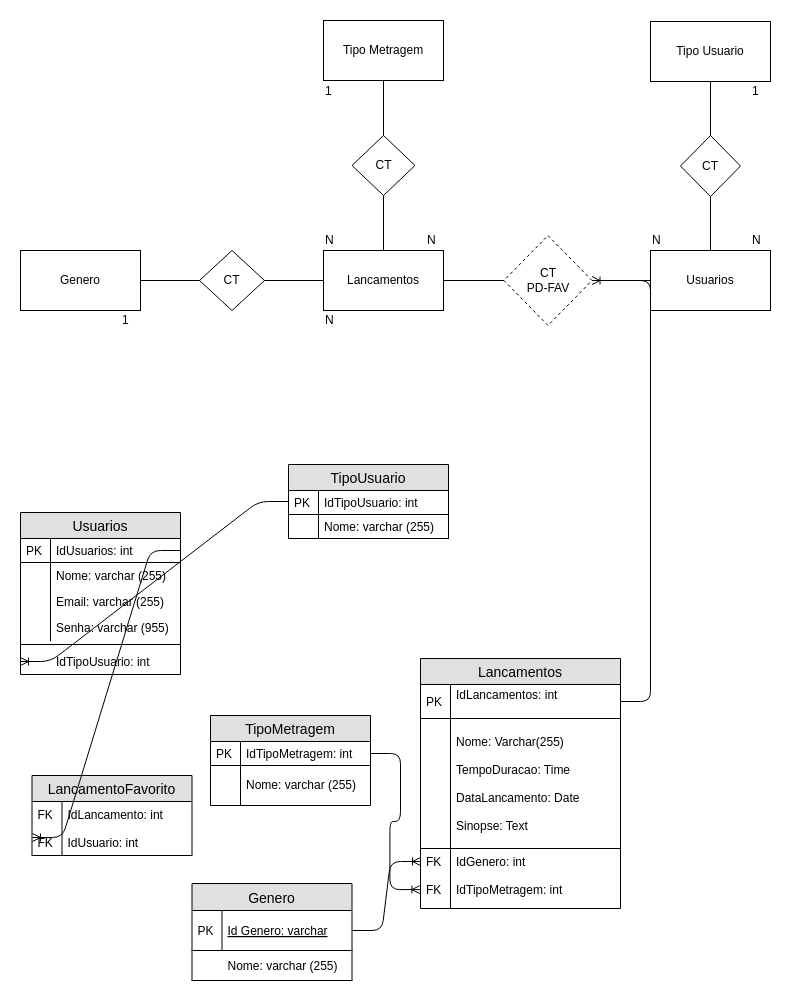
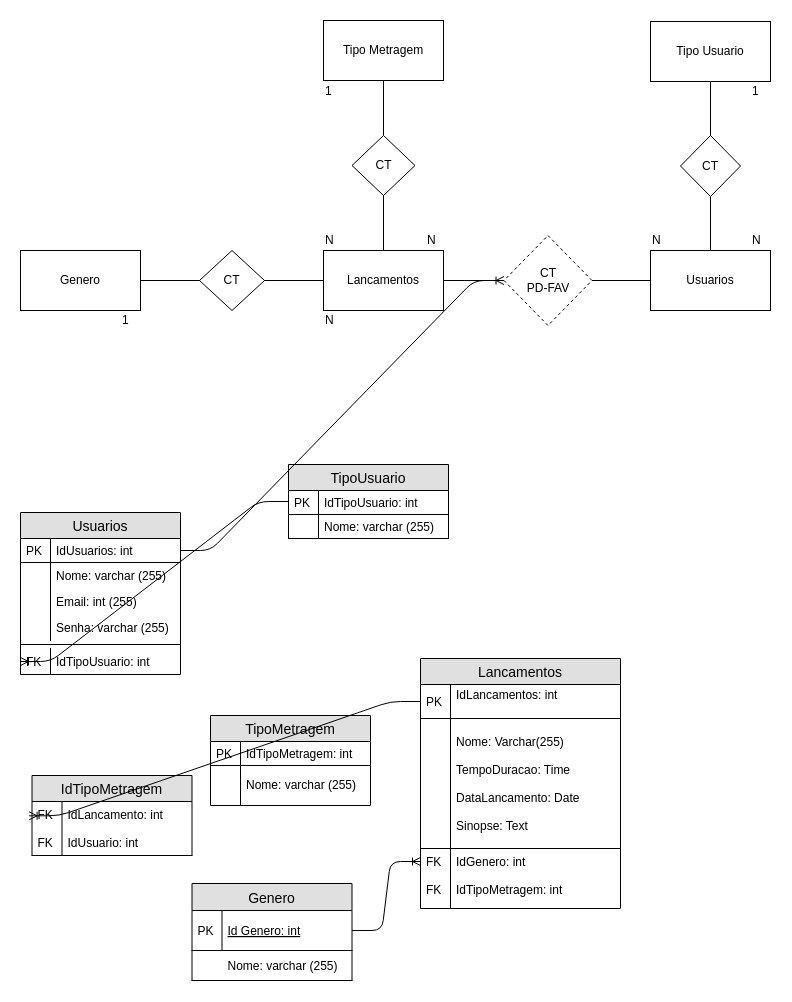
- <mxCell id="69" value="" style="edgeStyle=entityRelationEdgeStyle;fontSize=12;html=1;endArrow=ERoneToMany;" edge="1" parent="1" source="35" target="56"><mxGeometry width="100" height="100" relative="1" as="geometry"><mxPoint x="-20" y="1100" as="sourcePoint" /><mxPoint x="80" y="1000" as="targetPoint" /></mxGeometry></mxCell>
+ <mxCell id="69" value="" style="edgeStyle=entityRelationEdgeStyle;fontSize=12;html=1;endArrow=ERoneToMany;entryX=-0.018;entryY=0.265;entryDx=0;entryDy=0;entryPerimeter=0;" edge="1" parent="1" source="35" target="66"><mxGeometry width="100" height="100" relative="1" as="geometry"><mxPoint x="-20" y="1100" as="sourcePoint" /><mxPoint x="80" y="1000" as="targetPoint" /></mxGeometry></mxCell>
- <mxCell id="7" value="Email: varchar (255)" style="shape=partialRectangle;top=0;left=0;right=0;bottom=0;align=left;verticalAlign=top;fillColor=none;spacingLeft=34;spacingRight=4;overflow=hidden;rotatable=0;points=[[0,0.5],[1,0.5]];portConstraint=eastwest;dropTarget=0;fontSize=12;" parent="2" vertex="1"><mxGeometry y="76" width="160" height="26" as="geometry" /></mxCell>
+ <mxCell id="7" value="Email: int (255)" style="shape=partialRectangle;top=0;left=0;right=0;bottom=0;align=left;verticalAlign=top;fillColor=none;spacingLeft=34;spacingRight=4;overflow=hidden;rotatable=0;points=[[0,0.5],[1,0.5]];portConstraint=eastwest;dropTarget=0;fontSize=12;" parent="2" vertex="1"><mxGeometry y="76" width="160" height="26" as="geometry" /></mxCell>
- <mxCell id="9" value="Senha: varchar (955)" style="shape=partialRectangle;top=0;left=0;right=0;bottom=0;align=left;verticalAlign=top;fillColor=none;spacingLeft=34;spacingRight=4;overflow=hidden;rotatable=0;points=[[0,0.5],[1,0.5]];portConstraint=eastwest;dropTarget=0;fontSize=12;" parent="2" vertex="1"><mxGeometry y="102" width="160" height="26" as="geometry" /></mxCell>
+ <mxCell id="9" value="Senha: varchar (255)" style="shape=partialRectangle;top=0;left=0;right=0;bottom=0;align=left;verticalAlign=top;fillColor=none;spacingLeft=34;spacingRight=4;overflow=hidden;rotatable=0;points=[[0,0.5],[1,0.5]];portConstraint=eastwest;dropTarget=0;fontSize=12;" parent="2" vertex="1"><mxGeometry y="102" width="160" height="26" as="geometry" /></mxCell>
+ <mxCell id="13" value="FK" style="shape=partialRectangle;top=0;left=0;bottom=0;fillColor=none;align=left;verticalAlign=top;spacingLeft=4;spacingRight=4;overflow=hidden;rotatable=0;points=[];portConstraint=eastwest;part=1;fontSize=12;" vertex="1" connectable="0" parent="12"><mxGeometry width="30" height="26" as="geometry" /></mxCell>
- <mxCell id="68" value="" style="edgeStyle=entityRelationEdgeStyle;fontSize=12;html=1;endArrow=ERoneToMany;entryX=0.003;entryY=0.667;entryDx=0;entryDy=0;entryPerimeter=0;exitX=1;exitY=0.5;exitDx=0;exitDy=0;" edge="1" parent="1" source="3" target="66"><mxGeometry width="100" height="100" relative="1" as="geometry"><mxPoint x="130" y="1020" as="sourcePoint" /><mxPoint x="90" y="1000" as="targetPoint" /></mxGeometry></mxCell>
+ <mxCell id="68" value="" style="edgeStyle=entityRelationEdgeStyle;fontSize=12;html=1;endArrow=ERoneToMany;exitX=1;exitY=0.5;exitDx=0;exitDy=0;" edge="1" parent="1" source="3" target="56"><mxGeometry width="100" height="100" relative="1" as="geometry"><mxPoint x="130" y="1020" as="sourcePoint" /><mxPoint x="90" y="1000" as="targetPoint" /></mxGeometry></mxCell>
- <mxCell id="65" value="LancamentoFavorito" style="swimlane;fontStyle=0;childLayout=stackLayout;horizontal=1;startSize=26;fillColor=#e0e0e0;horizontalStack=0;resizeParent=1;resizeParentMax=0;resizeLast=0;collapsible=1;marginBottom=0;swimlaneFillColor=#ffffff;align=center;fontSize=14;" vertex="1" parent="1"><mxGeometry x="31.5" y="775" width="160" height="80" as="geometry" /></mxCell>
+ <mxCell id="65" value="IdTipoMetragem" style="swimlane;fontStyle=0;childLayout=stackLayout;horizontal=1;startSize=26;fillColor=#e0e0e0;horizontalStack=0;resizeParent=1;resizeParentMax=0;resizeLast=0;collapsible=1;marginBottom=0;swimlaneFillColor=#ffffff;align=center;fontSize=14;" vertex="1" parent="1"><mxGeometry x="31.5" y="775" width="160" height="80" as="geometry" /></mxCell>
- <mxCell id="72" value="" style="edgeStyle=entityRelationEdgeStyle;fontSize=12;html=1;endArrow=ERoneToMany;entryX=-0.003;entryY=0.685;entryDx=0;entryDy=0;entryPerimeter=0;exitX=1;exitY=0.5;exitDx=0;exitDy=0;" edge="1" parent="1" source="26" target="39"><mxGeometry width="100" height="100" relative="1" as="geometry"><mxPoint x="260" y="839.048" as="sourcePoint" /><mxPoint x="370" y="1000" as="targetPoint" /></mxGeometry></mxCell>
- <mxCell id="15" value="Id Genero: varchar" style="shape=partialRectangle;top=0;left=0;right=0;bottom=1;align=left;verticalAlign=middle;fillColor=none;spacingLeft=34;spacingRight=4;overflow=hidden;rotatable=0;points=[[0,0.5],[1,0.5]];portConstraint=eastwest;dropTarget=0;fontStyle=4;fontSize=12;" parent="14" vertex="1"><mxGeometry y="27" width="160" height="40" as="geometry" /></mxCell>
+ <mxCell id="15" value="Id Genero: int" style="shape=partialRectangle;top=0;left=0;right=0;bottom=1;align=left;verticalAlign=middle;fillColor=none;spacingLeft=34;spacingRight=4;overflow=hidden;rotatable=0;points=[[0,0.5],[1,0.5]];portConstraint=eastwest;dropTarget=0;fontStyle=4;fontSize=12;" parent="14" vertex="1"><mxGeometry y="27" width="160" height="40" as="geometry" /></mxCell>
